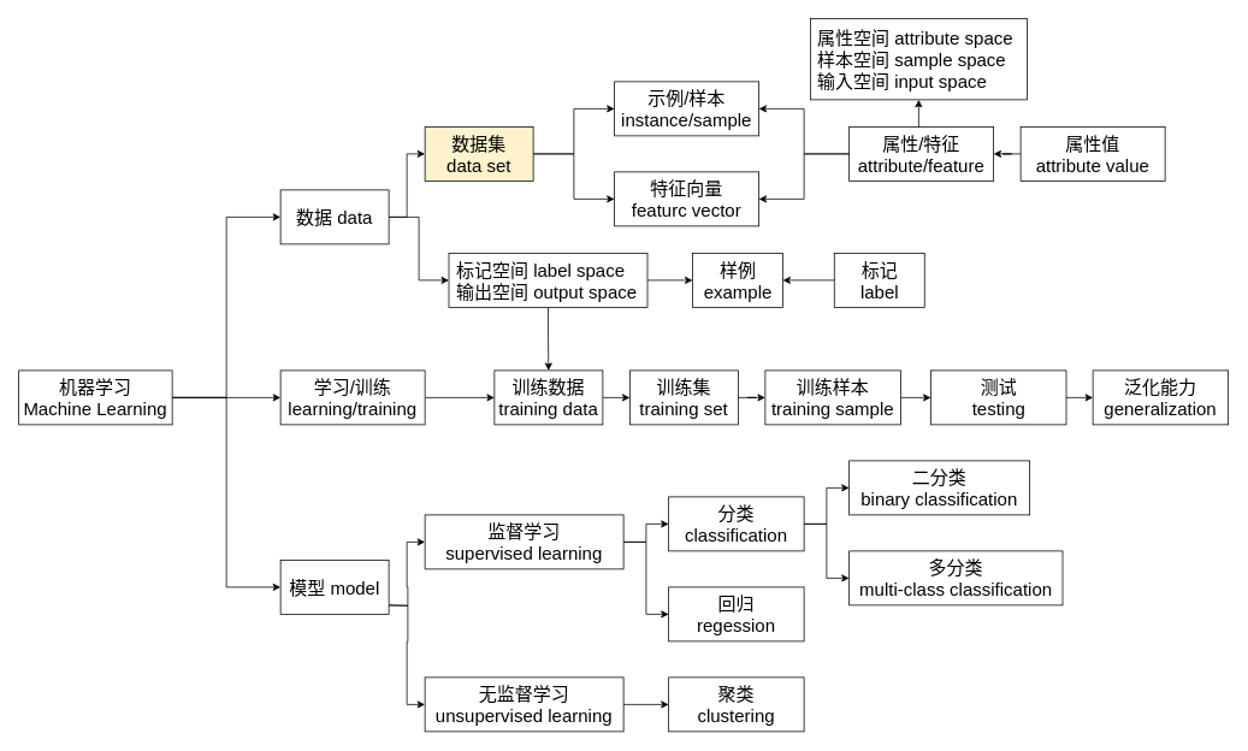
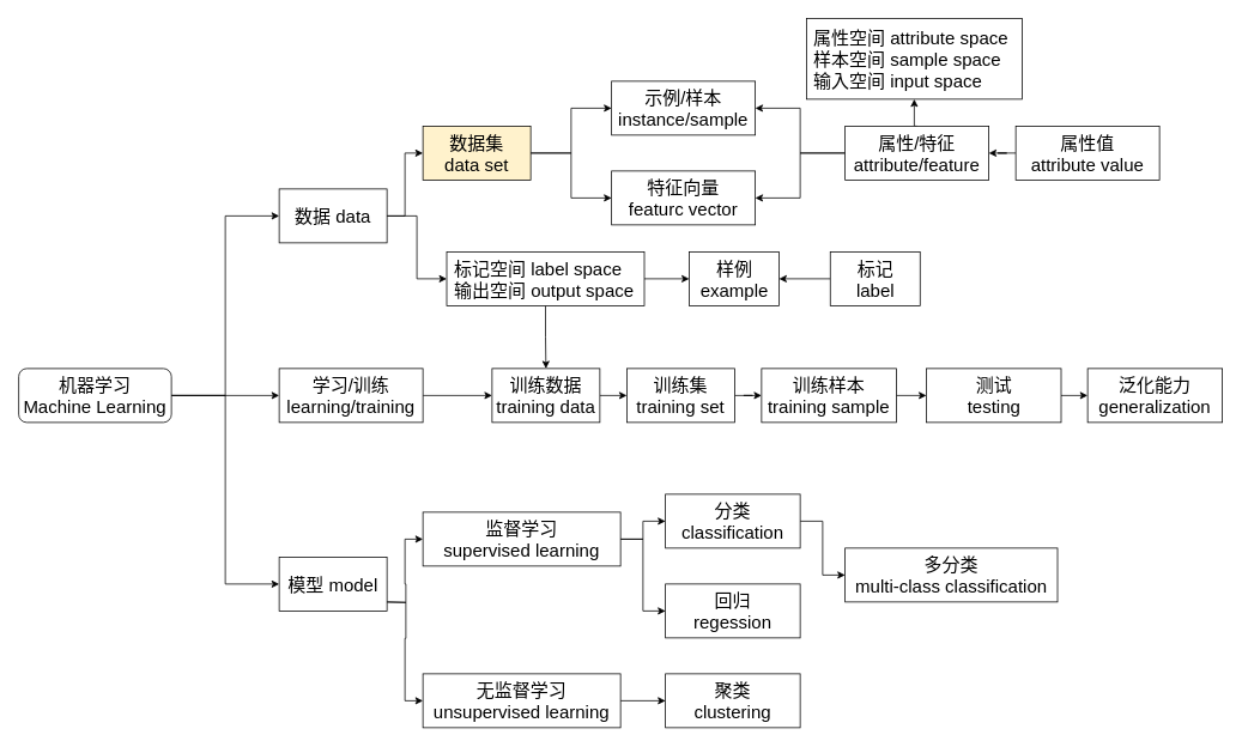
- <mxCell id="5" value="机器学习&lt;br&gt;Machine Learning" style="whiteSpace=wrap;html=1;fontSize=20;" vertex="1" parent="1"><mxGeometry x="20" y="410" width="170" height="60" as="geometry" /></mxCell>
+ <mxCell id="5" value="机器学习&lt;br&gt;Machine Learning" style="whiteSpace=wrap;html=1;fontSize=20;rounded=1;" vertex="1" parent="1"><mxGeometry x="20" y="410" width="170" height="60" as="geometry" /></mxCell>
- <mxCell id="43" style="edgeStyle=orthogonalEdgeStyle;rounded=0;orthogonalLoop=1;jettySize=auto;html=1;exitX=1;exitY=0.5;exitDx=0;exitDy=0;entryX=0;entryY=0.5;entryDx=0;entryDy=0;" edge="1" parent="1" source="45" target="47"><mxGeometry relative="1" as="geometry" /></mxCell>
- <mxCell id="47" value="二分类&lt;br&gt;binary classification" style="whiteSpace=wrap;html=1;fontSize=20;" vertex="1" parent="1"><mxGeometry x="940" y="510" width="200" height="60" as="geometry" /></mxCell>
